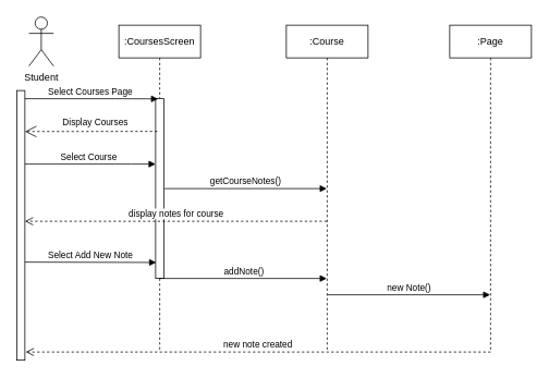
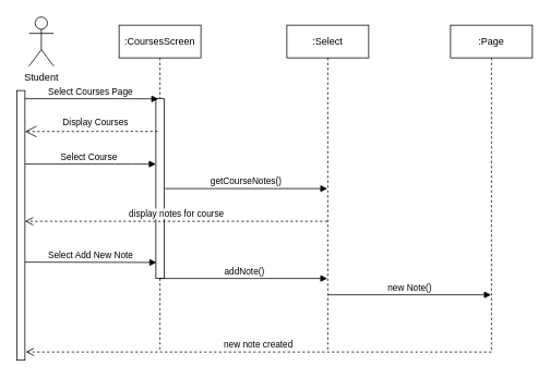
- <mxCell id="4" value=":Course" style="shape=umlLifeline;perimeter=lifelinePerimeter;whiteSpace=wrap;html=1;container=1;collapsible=0;recursiveResize=0;outlineConnect=0;strokeColor=#050000;" vertex="1" parent="1"><mxGeometry x="350" y="30" width="100" height="400" as="geometry" /></mxCell>
+ <mxCell id="4" value=":Select" style="shape=umlLifeline;perimeter=lifelinePerimeter;whiteSpace=wrap;html=1;container=1;collapsible=0;recursiveResize=0;outlineConnect=0;strokeColor=#050000;" vertex="1" parent="1"><mxGeometry x="350" y="30" width="100" height="400" as="geometry" /></mxCell>
